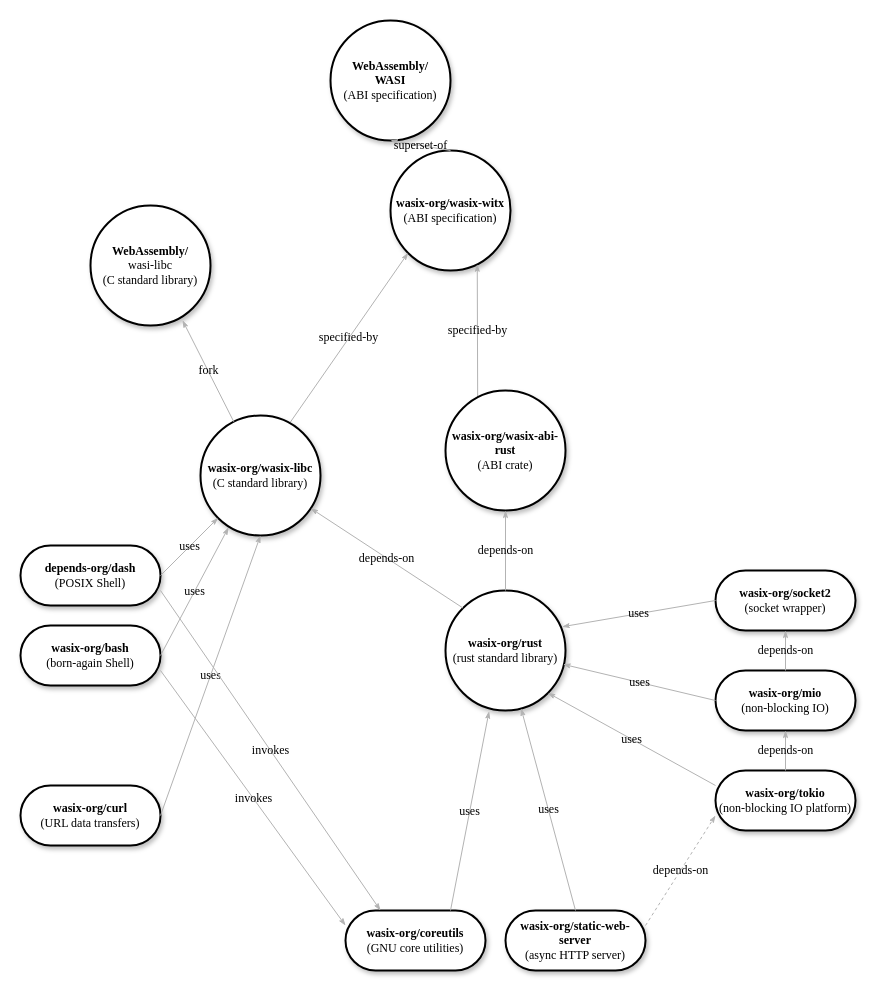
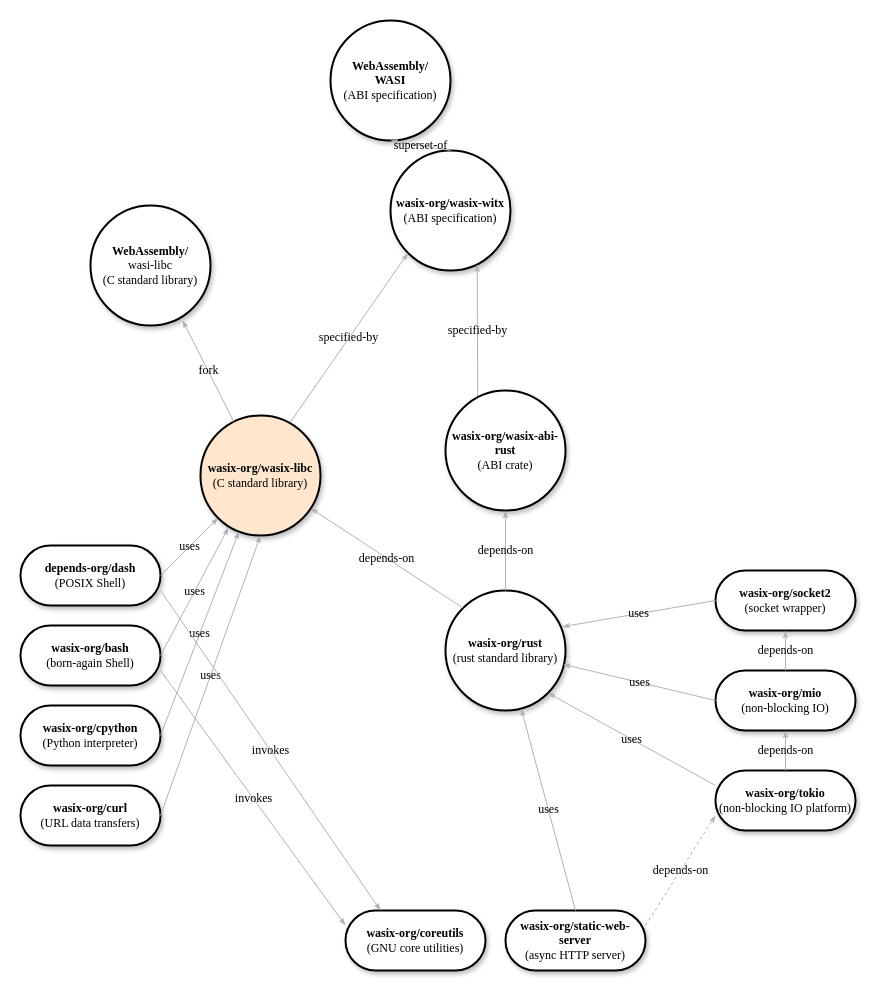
- <mxCell id="4" value="&lt;b&gt;wasix-org/wasix-libc&lt;/b&gt;&lt;br&gt;(C standard library)" style="ellipse;whiteSpace=wrap;html=1;rounded=1;shadow=1;comic=0;labelBackgroundColor=none;strokeWidth=2;fontFamily=Verdana;fontSize=12;align=center;" parent="1" vertex="1"><mxGeometry x="200" y="415" width="120" height="120" as="geometry" /></mxCell>
+ <mxCell id="4" value="&lt;b&gt;wasix-org/wasix-libc&lt;/b&gt;&lt;br&gt;(C standard library)" style="ellipse;whiteSpace=wrap;html=1;rounded=1;shadow=1;comic=0;labelBackgroundColor=none;strokeWidth=2;fontFamily=Verdana;fontSize=12;align=center;fillColor=#ffe6cc;" parent="1" vertex="1"><mxGeometry x="200" y="415" width="120" height="120" as="geometry" /></mxCell>
+ <mxCell id="25" value="uses" style="edgeStyle=none;rounded=1;html=1;labelBackgroundColor=none;startArrow=none;startFill=0;startSize=5;endArrow=classicThin;endFill=1;endSize=5;jettySize=auto;orthogonalLoop=1;strokeColor=#B3B3B3;strokeWidth=1;fontFamily=Verdana;fontSize=12;exitX=1;exitY=0.5;exitDx=0;exitDy=0;" parent="1" source="21" target="4" edge="1"><mxGeometry relative="1" as="geometry"><mxPoint x="170" y="665" as="sourcePoint" /><mxPoint x="238" y="537" as="targetPoint" /></mxGeometry></mxCell>
+ <mxCell id="21" value="&lt;b&gt;wasix-org/cpython&lt;/b&gt;&lt;br&gt;(Python interpreter)" style="whiteSpace=wrap;html=1;rounded=1;shadow=1;comic=0;labelBackgroundColor=none;strokeWidth=2;fontFamily=Verdana;fontSize=12;align=center;arcSize=50;" parent="1" vertex="1"><mxGeometry x="20" y="705" width="140" height="60" as="geometry" /></mxCell>
- <mxCell id="28" value="uses" style="edgeStyle=none;rounded=1;html=1;labelBackgroundColor=none;startArrow=none;startFill=0;startSize=5;endArrow=classicThin;endFill=1;endSize=5;jettySize=auto;orthogonalLoop=1;strokeColor=#B3B3B3;strokeWidth=1;fontFamily=Verdana;fontSize=12;exitX=0.75;exitY=0;exitDx=0;exitDy=0;entryX=0.363;entryY=1.007;entryDx=0;entryDy=0;entryPerimeter=0;" parent="1" source="27" target="5" edge="1"><mxGeometry relative="1" as="geometry"><mxPoint x="515" y="920" as="sourcePoint" /><mxPoint x="515" y="720" as="targetPoint" /></mxGeometry></mxCell>
